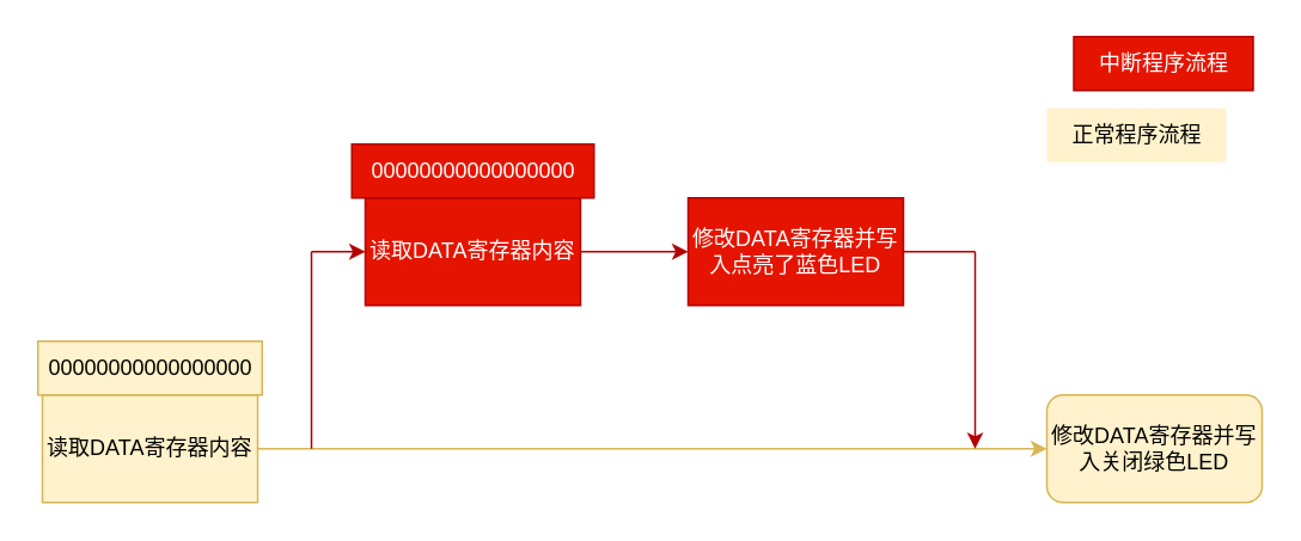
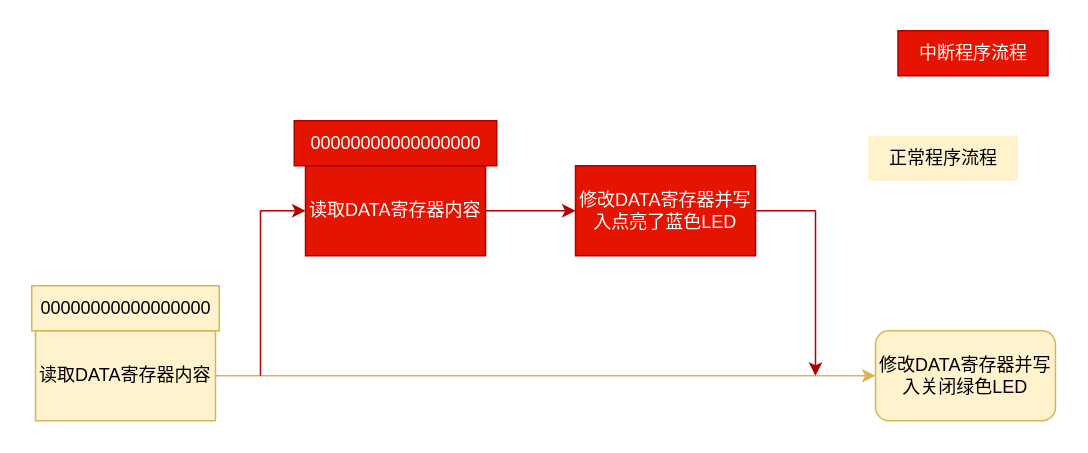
- <mxCell id="14" value="正常程序流程" style="text;html=1;align=center;verticalAlign=middle;resizable=0;points=[];autosize=1;strokeColor=none;fillColor=#fff2cc;" vertex="1" parent="1"><mxGeometry x="583" y="60" width="100" height="30" as="geometry" /></mxCell>
+ <mxCell id="14" value="正常程序流程" style="text;html=1;align=center;verticalAlign=middle;resizable=0;points=[];autosize=1;strokeColor=none;fillColor=#fff2cc;" vertex="1" parent="1"><mxGeometry x="578" y="90" width="100" height="30" as="geometry" /></mxCell>
